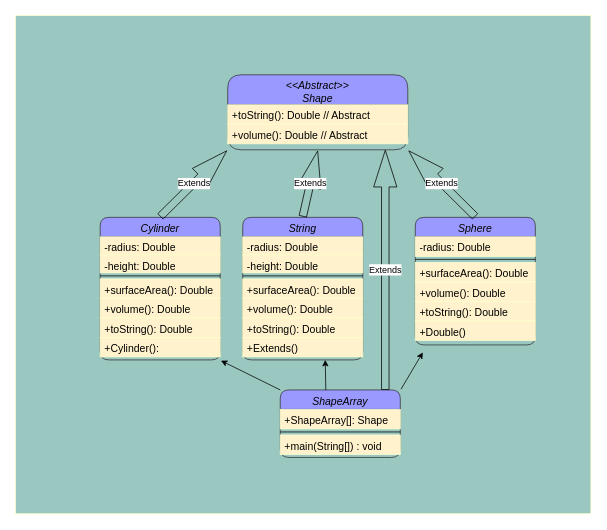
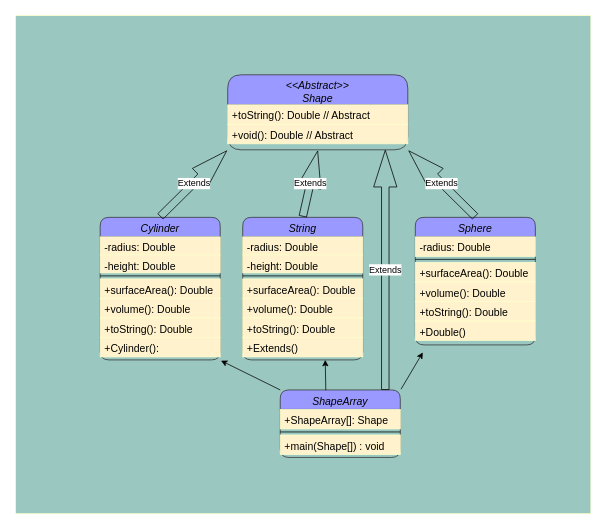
- <mxCell id="5" value="+volume(): Double // Abstract" style="text;align=left;verticalAlign=top;spacingLeft=4;spacingRight=4;overflow=hidden;rotatable=0;points=[[0,0.5],[1,0.5]];portConstraint=eastwest;fontSize=14;fillColor=#fff2cc;strokeColor=#FFFFCC;" vertex="1" parent="3"><mxGeometry y="66" width="240" height="26" as="geometry" /></mxCell>
+ <mxCell id="5" value="+void(): Double // Abstract" style="text;align=left;verticalAlign=top;spacingLeft=4;spacingRight=4;overflow=hidden;rotatable=0;points=[[0,0.5],[1,0.5]];portConstraint=eastwest;fontSize=14;fillColor=#fff2cc;strokeColor=#FFFFCC;" vertex="1" parent="3"><mxGeometry y="66" width="240" height="26" as="geometry" /></mxCell>
- <mxCell id="32" value="+main(String[]) : void" style="text;align=left;verticalAlign=top;spacingLeft=4;spacingRight=4;overflow=hidden;rotatable=0;points=[[0,0.5],[1,0.5]];portConstraint=eastwest;fontSize=14;fillColor=#fff2cc;strokeColor=#FFFFCC;" vertex="1" parent="29"><mxGeometry y="60" width="160" height="26" as="geometry" /></mxCell>
+ <mxCell id="32" value="+main(Shape[]) : void" style="text;align=left;verticalAlign=top;spacingLeft=4;spacingRight=4;overflow=hidden;rotatable=0;points=[[0,0.5],[1,0.5]];portConstraint=eastwest;fontSize=14;fillColor=#fff2cc;strokeColor=#FFFFCC;" vertex="1" parent="29"><mxGeometry y="60" width="160" height="26" as="geometry" /></mxCell>
